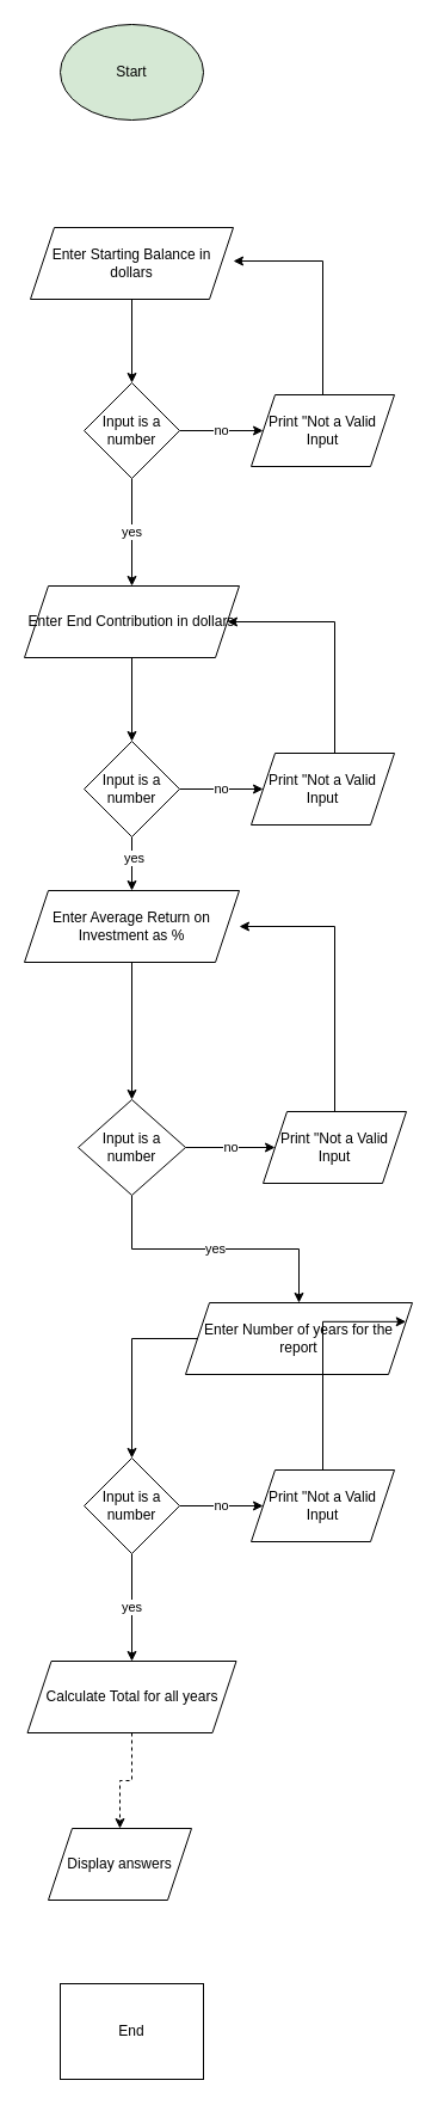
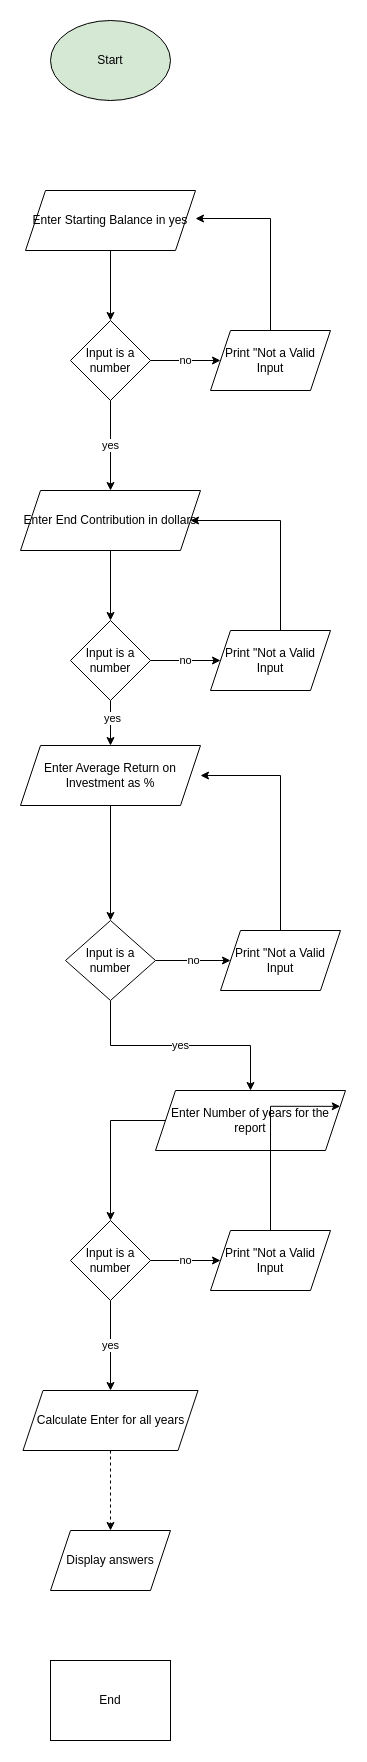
- <mxCell id="4" value="Enter Starting Balance in dollars" style="shape=parallelogram;perimeter=parallelogramPerimeter;whiteSpace=wrap;html=1;fixedSize=1;" vertex="1" parent="1"><mxGeometry x="25" y="190" width="170" height="60" as="geometry" /></mxCell>
+ <mxCell id="4" value="Enter Starting Balance in yes" style="shape=parallelogram;perimeter=parallelogramPerimeter;whiteSpace=wrap;html=1;fixedSize=1;" vertex="1" parent="1"><mxGeometry x="25" y="190" width="170" height="60" as="geometry" /></mxCell>
- <mxCell id="33" value="Calculate Total for all years" style="shape=parallelogram;perimeter=parallelogramPerimeter;whiteSpace=wrap;html=1;fixedSize=1;" vertex="1" parent="1"><mxGeometry x="22.5" y="1390" width="175" height="60" as="geometry" /></mxCell>
+ <mxCell id="33" value="Calculate Enter for all years" style="shape=parallelogram;perimeter=parallelogramPerimeter;whiteSpace=wrap;html=1;fixedSize=1;" vertex="1" parent="1"><mxGeometry x="22.5" y="1390" width="175" height="60" as="geometry" /></mxCell>
- <mxCell id="34" value="Display answers" style="shape=parallelogram;perimeter=parallelogramPerimeter;whiteSpace=wrap;html=1;fixedSize=1;" vertex="1" parent="1"><mxGeometry x="40" y="1530" width="120" height="60" as="geometry" /></mxCell>
+ <mxCell id="34" value="Display answers" style="shape=parallelogram;perimeter=parallelogramPerimeter;whiteSpace=wrap;html=1;fixedSize=1;" vertex="1" parent="1"><mxGeometry x="50" y="1530" width="120" height="60" as="geometry" /></mxCell>
